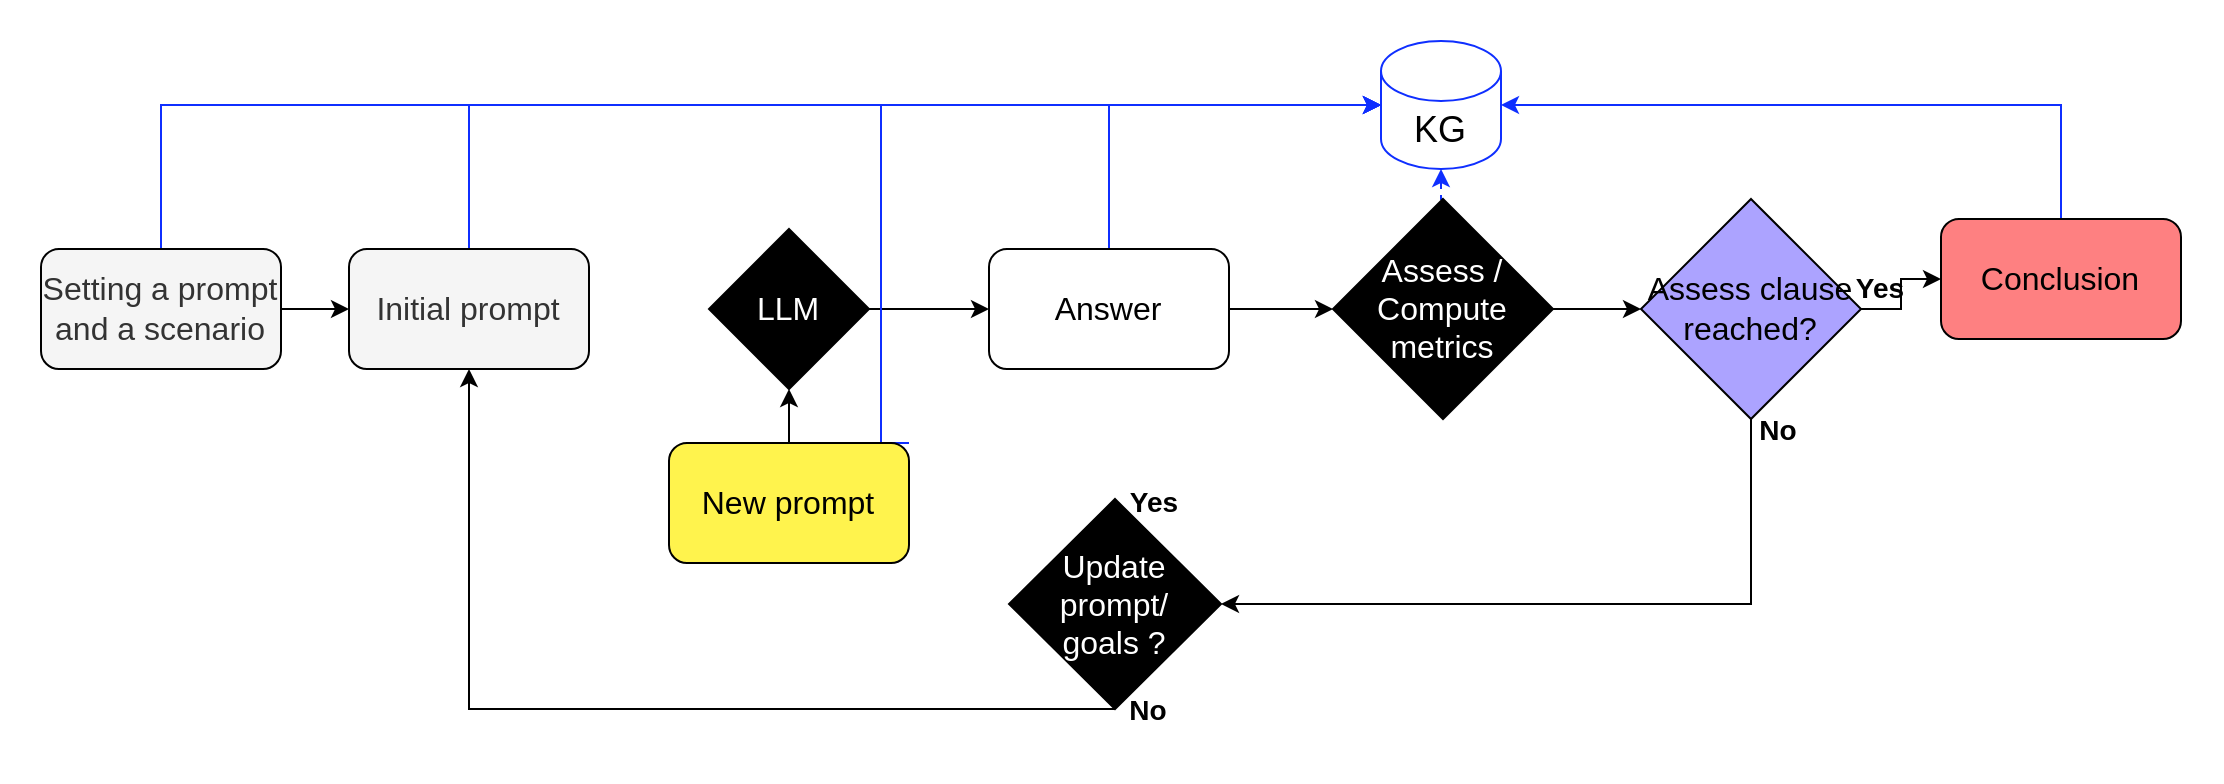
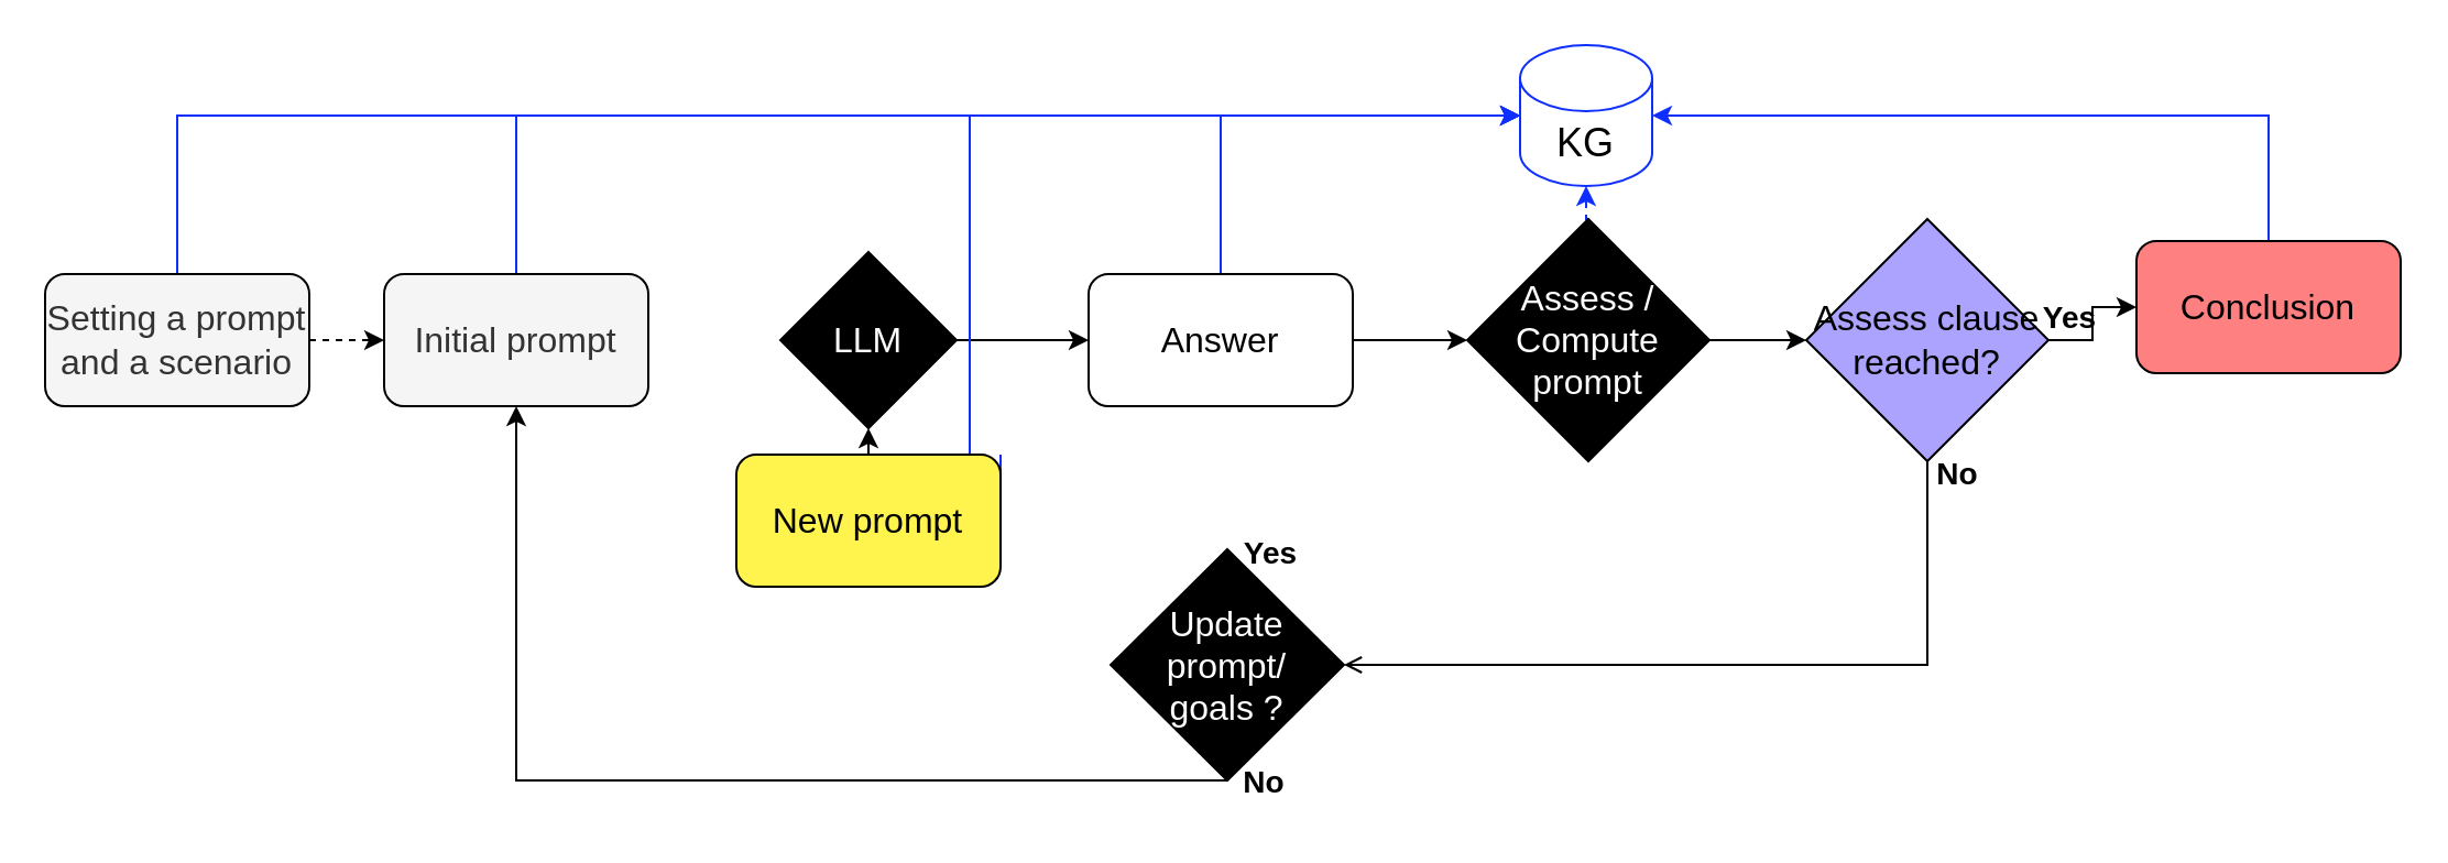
- <mxCell id="27" style="edgeStyle=orthogonalEdgeStyle;rounded=0;orthogonalLoop=1;jettySize=auto;html=1;exitX=1;exitY=0.5;exitDx=0;exitDy=0;entryX=0;entryY=0.5;entryDx=0;entryDy=0;" edge="1" parent="1" source="29" target="3"><mxGeometry relative="1" as="geometry" /></mxCell>
+ <mxCell id="27" style="edgeStyle=orthogonalEdgeStyle;rounded=0;orthogonalLoop=1;jettySize=auto;html=1;exitX=1;exitY=0.5;exitDx=0;exitDy=0;entryX=0;entryY=0.5;entryDx=0;entryDy=0;dashed=1;" edge="1" parent="1" source="29" target="3"><mxGeometry relative="1" as="geometry" /></mxCell>
- <mxCell id="12" value="&lt;font style=&quot;font-size: 16px;&quot;&gt;Assess /&lt;br&gt;Compute metrics&lt;/font&gt;" style="rhombus;whiteSpace=wrap;html=1;fillColor=#000000;fontColor=#FFFFFF;" parent="1" vertex="1"><mxGeometry x="666" y="99" width="110" height="110" as="geometry" /></mxCell>
+ <mxCell id="12" value="&lt;font style=&quot;font-size: 16px;&quot;&gt;Assess /&lt;br&gt;Compute prompt&lt;/font&gt;" style="rhombus;whiteSpace=wrap;html=1;fillColor=#000000;fontColor=#FFFFFF;" parent="1" vertex="1"><mxGeometry x="666" y="99" width="110" height="110" as="geometry" /></mxCell>
- <mxCell id="22" value="&lt;font style=&quot;font-size: 16px;&quot;&gt;New prompt&lt;/font&gt;" style="rounded=1;whiteSpace=wrap;html=1;fillColor=#FFF34D;strokeColor=#000000;" parent="1" vertex="1"><mxGeometry x="334" y="221" width="120" height="60" as="geometry" /></mxCell>
+ <mxCell id="22" value="&lt;font style=&quot;font-size: 16px;&quot;&gt;New prompt&lt;/font&gt;" style="rounded=1;whiteSpace=wrap;html=1;fillColor=#FFF34D;strokeColor=#000000;" parent="1" vertex="1"><mxGeometry x="334" y="206" width="120" height="60" as="geometry" /></mxCell>
- <mxCell id="13" style="edgeStyle=orthogonalEdgeStyle;rounded=0;orthogonalLoop=1;jettySize=auto;html=1;exitX=0.5;exitY=1;exitDx=0;exitDy=0;entryX=1;entryY=0.5;entryDx=0;entryDy=0;" parent="1" source="15" target="19" edge="1"><mxGeometry relative="1" as="geometry" /></mxCell>
+ <mxCell id="13" style="edgeStyle=orthogonalEdgeStyle;rounded=0;orthogonalLoop=1;jettySize=auto;html=1;exitX=0.5;exitY=1;exitDx=0;exitDy=0;entryX=1;entryY=0.5;entryDx=0;entryDy=0;endArrow=open;" parent="1" source="15" target="19" edge="1"><mxGeometry relative="1" as="geometry" /></mxCell>
